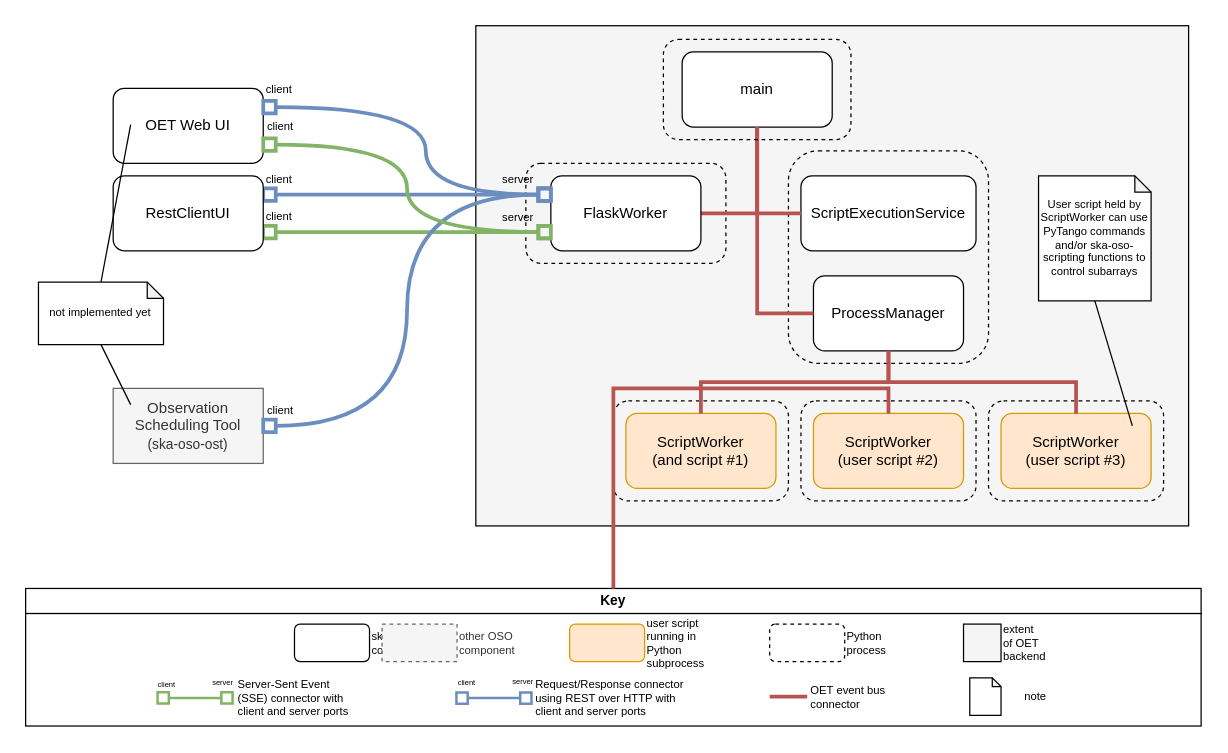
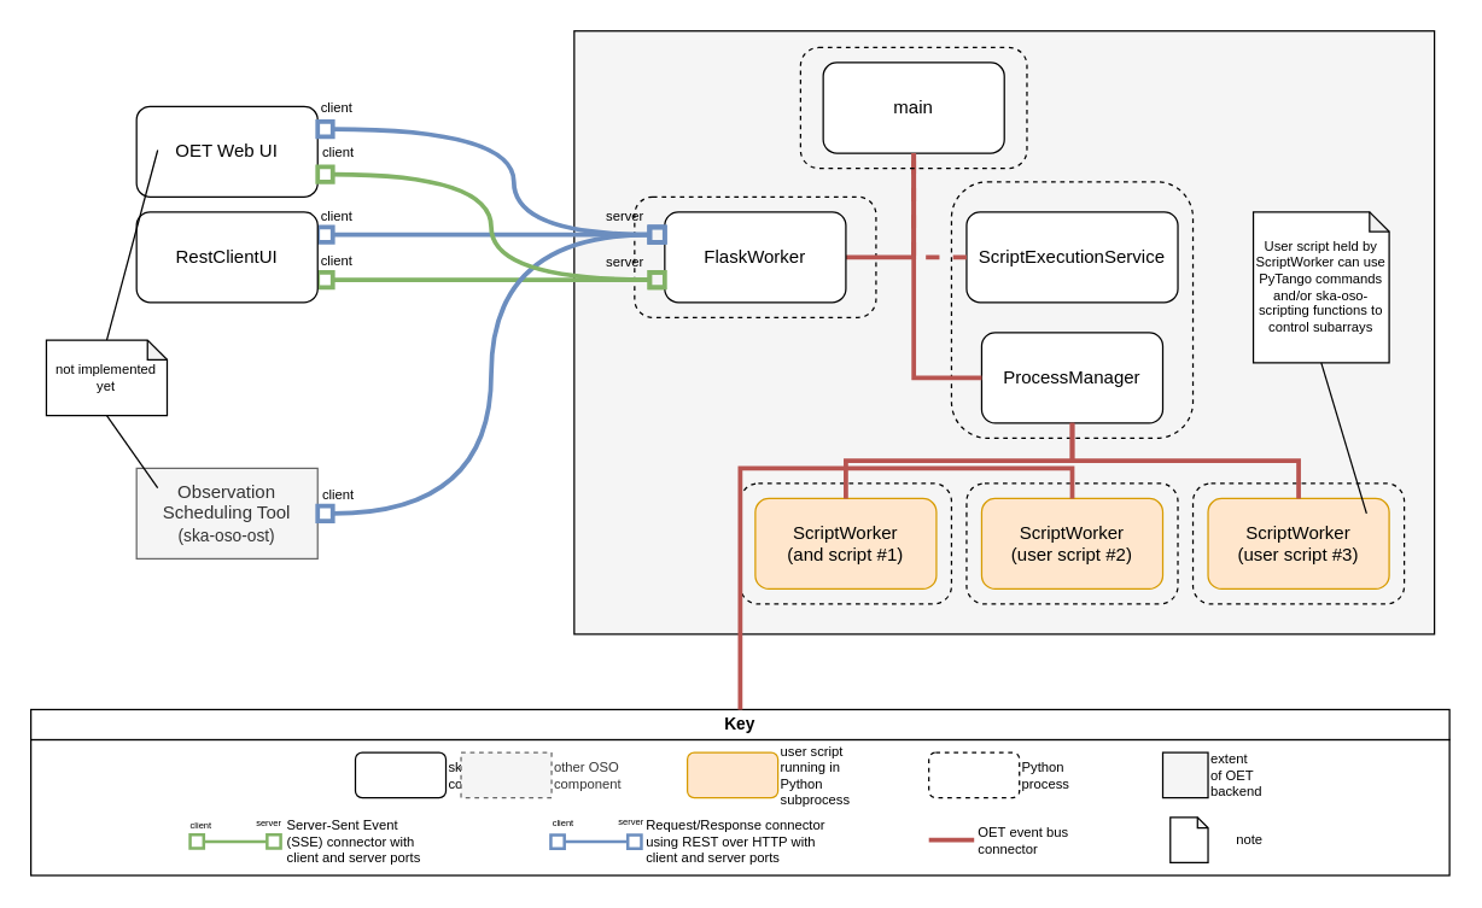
- <mxCell id="15" style="edgeStyle=orthogonalEdgeStyle;rounded=0;orthogonalLoop=1;jettySize=auto;html=1;exitX=0;exitY=0.5;exitDx=0;exitDy=0;startArrow=none;startFill=0;fillColor=#f8cecc;strokeColor=#b85450;strokeWidth=3;endArrow=none;endFill=0;entryX=0.5;entryY=1;entryDx=0;entryDy=0;" parent="1" source="12" target="8" edge="1"><mxGeometry relative="1" as="geometry"><mxPoint x="570" y="80" as="targetPoint" /><mxPoint x="570" y="340" as="sourcePoint" /></mxGeometry></mxCell>
+ <mxCell id="15" style="edgeStyle=orthogonalEdgeStyle;rounded=0;orthogonalLoop=1;jettySize=auto;html=1;exitX=0;exitY=0.5;exitDx=0;exitDy=0;startArrow=none;startFill=0;fillColor=#f8cecc;strokeColor=#b85450;strokeWidth=3;endArrow=none;endFill=0;entryX=0.5;entryY=1;entryDx=0;entryDy=0;dashed=1;" parent="1" source="12" target="8" edge="1"><mxGeometry relative="1" as="geometry"><mxPoint x="570" y="80" as="targetPoint" /><mxPoint x="570" y="340" as="sourcePoint" /></mxGeometry></mxCell>
- <mxCell id="45" value="not implemented yet" style="shape=note;whiteSpace=wrap;html=1;backgroundOutline=1;darkOpacity=0.05;fontFamily=Helvetica;fontSize=9;size=13;" vertex="1" parent="1"><mxGeometry x="30.25" y="225" width="100" height="50" as="geometry" /></mxCell>
+ <mxCell id="45" value="not implemented yet" style="shape=note;whiteSpace=wrap;html=1;backgroundOutline=1;darkOpacity=0.05;fontFamily=Helvetica;fontSize=9;size=13;" vertex="1" parent="1"><mxGeometry x="30.25" y="225" width="80" height="50" as="geometry" /></mxCell>
